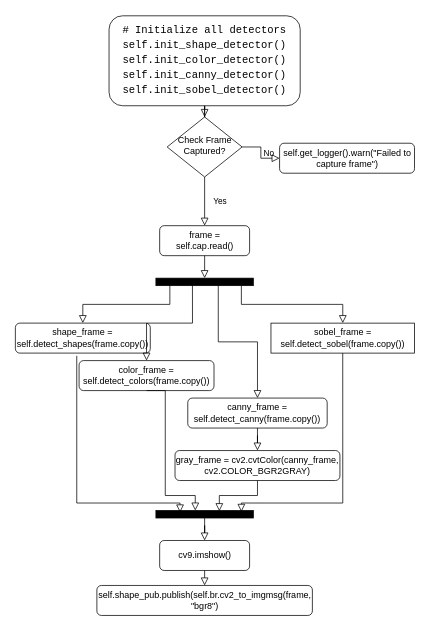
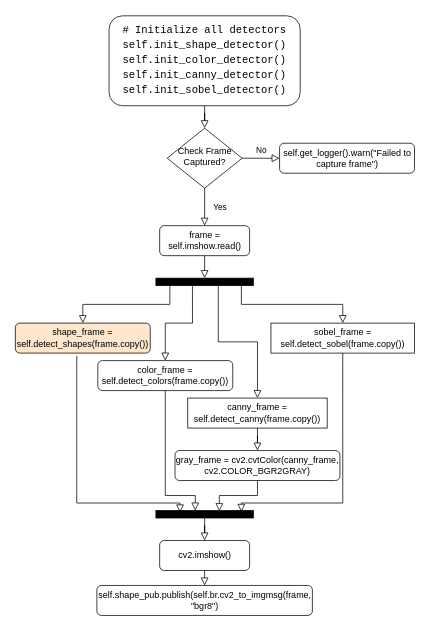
- <mxCell id="6" value="Check Frame Captured?" style="rhombus;whiteSpace=wrap;html=1;shadow=0;fontFamily=Helvetica;fontSize=12;align=center;strokeWidth=1;spacing=6;spacingTop=-4;" parent="1" vertex="1"><mxGeometry x="222.5" y="155" width="100" height="80" as="geometry" /></mxCell>
+ <mxCell id="6" value="Check Frame Captured?" style="rhombus;whiteSpace=wrap;html=1;shadow=0;fontFamily=Helvetica;fontSize=12;align=center;strokeWidth=1;spacing=6;spacingTop=-4;" parent="1" vertex="1"><mxGeometry x="222.5" y="170" width="100" height="80" as="geometry" /></mxCell>
- <mxCell id="10" value="frame = self.cap.read()" style="rounded=1;whiteSpace=wrap;html=1;fontSize=12;glass=0;strokeWidth=1;shadow=0;" vertex="1" parent="1"><mxGeometry x="212.5" y="300" width="120" height="40" as="geometry" /></mxCell>
+ <mxCell id="10" value="frame = self.imshow.read()" style="rounded=1;whiteSpace=wrap;html=1;fontSize=12;glass=0;strokeWidth=1;shadow=0;" vertex="1" parent="1"><mxGeometry x="212.5" y="300" width="120" height="40" as="geometry" /></mxCell>
- <mxCell id="8" value="&lt;div&gt;shape_frame = self.detect_shapes(frame.copy())&lt;/div&gt;" style="rounded=1;whiteSpace=wrap;html=1;fontSize=12;glass=0;strokeWidth=1;shadow=0;" parent="1" vertex="1"><mxGeometry x="20" y="430" width="180" height="40" as="geometry" /></mxCell>
+ <mxCell id="8" value="&lt;div&gt;shape_frame = self.detect_shapes(frame.copy())&lt;/div&gt;" style="rounded=1;whiteSpace=wrap;html=1;fontSize=12;glass=0;strokeWidth=1;shadow=0;fillColor=#ffe6cc;" parent="1" vertex="1"><mxGeometry x="20" y="430" width="180" height="40" as="geometry" /></mxCell>
- <mxCell id="13" value="color_frame = self.detect_colors(frame.copy())" style="rounded=1;whiteSpace=wrap;html=1;fontSize=12;glass=0;strokeWidth=1;shadow=0;" vertex="1" parent="1"><mxGeometry x="105" y="480" width="180" height="40" as="geometry" /></mxCell>
+ <mxCell id="13" value="color_frame = self.detect_colors(frame.copy())" style="rounded=1;whiteSpace=wrap;html=1;fontSize=12;glass=0;strokeWidth=1;shadow=0;" vertex="1" parent="1"><mxGeometry x="130" y="480" width="180" height="40" as="geometry" /></mxCell>
- <mxCell id="9" value="canny_frame = self.detect_canny(frame.copy())" style="rounded=1;whiteSpace=wrap;html=1;fontSize=12;glass=0;strokeWidth=1;shadow=0;" parent="1" vertex="1"><mxGeometry x="250" y="530" width="186" height="40" as="geometry" /></mxCell>
+ <mxCell id="9" value="canny_frame = self.detect_canny(frame.copy())" style="whiteSpace=wrap;html=1;fontSize=12;glass=0;strokeWidth=1;shadow=0;rounded=0;" parent="1" vertex="1"><mxGeometry x="250" y="530" width="186" height="40" as="geometry" /></mxCell>
- <mxCell id="26" value="cv9.imshow()" style="rounded=1;whiteSpace=wrap;html=1;fontSize=12;glass=0;strokeWidth=1;shadow=0;" vertex="1" parent="1"><mxGeometry x="212.5" y="720" width="120" height="40" as="geometry" /></mxCell>
+ <mxCell id="26" value="cv2.imshow()" style="rounded=1;whiteSpace=wrap;html=1;fontSize=12;glass=0;strokeWidth=1;shadow=0;" vertex="1" parent="1"><mxGeometry x="212.5" y="720" width="120" height="40" as="geometry" /></mxCell>
